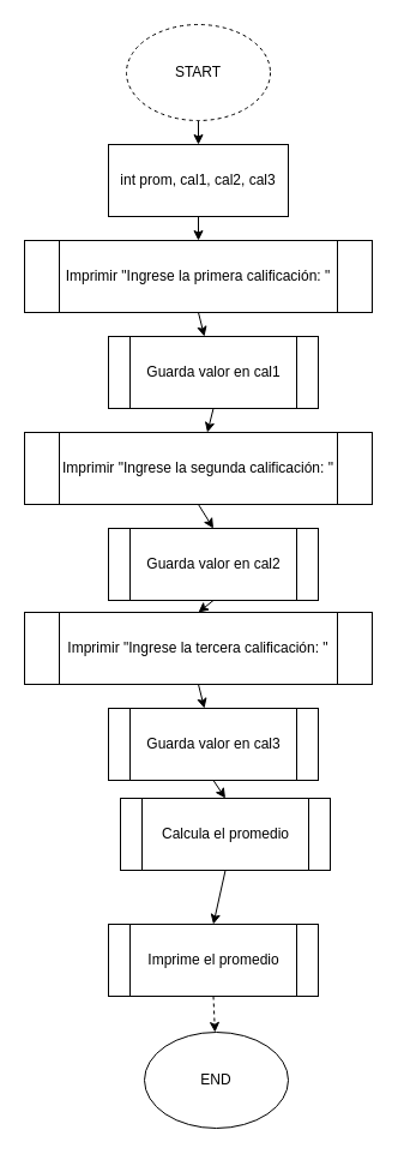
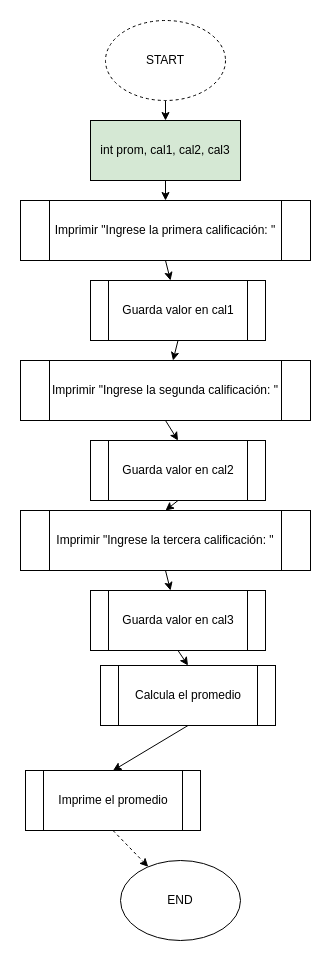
- <mxCell id="5" value="int prom, cal1, cal2, cal3" style="rounded=0;whiteSpace=wrap;html=1;" vertex="1" parent="1"><mxGeometry x="90" y="120" width="150" height="60" as="geometry" /></mxCell>
+ <mxCell id="5" value="int prom, cal1, cal2, cal3" style="rounded=0;whiteSpace=wrap;html=1;fillColor=#d5e8d4;" vertex="1" parent="1"><mxGeometry x="90" y="120" width="150" height="60" as="geometry" /></mxCell>
- <mxCell id="21" value="Imprime el promedio" style="shape=process;whiteSpace=wrap;html=1;backgroundOutline=1;" vertex="1" parent="1"><mxGeometry x="90" y="770" width="175" height="60" as="geometry" /></mxCell>
+ <mxCell id="21" value="Imprime el promedio" style="shape=process;whiteSpace=wrap;html=1;backgroundOutline=1;" vertex="1" parent="1"><mxGeometry x="25" y="770" width="175" height="60" as="geometry" /></mxCell>
